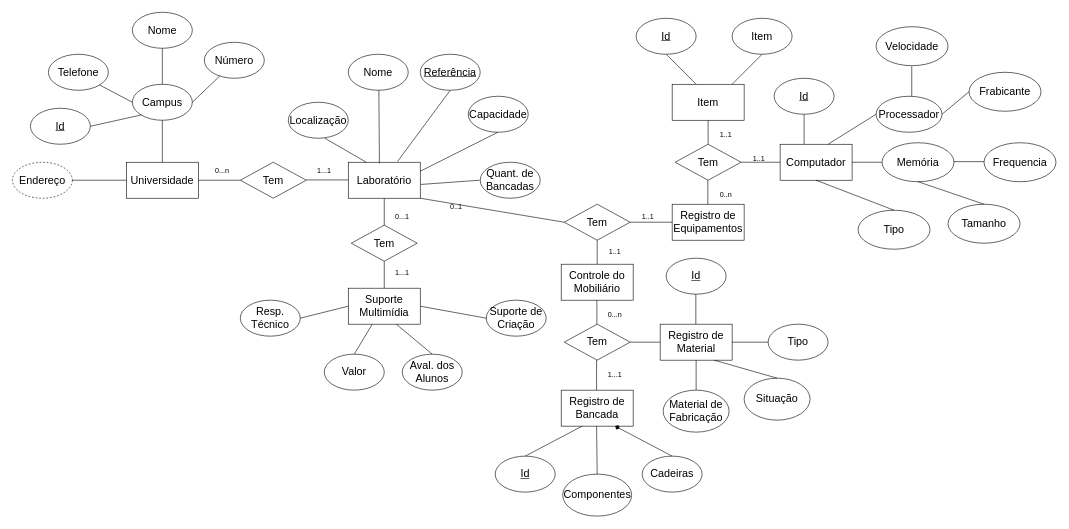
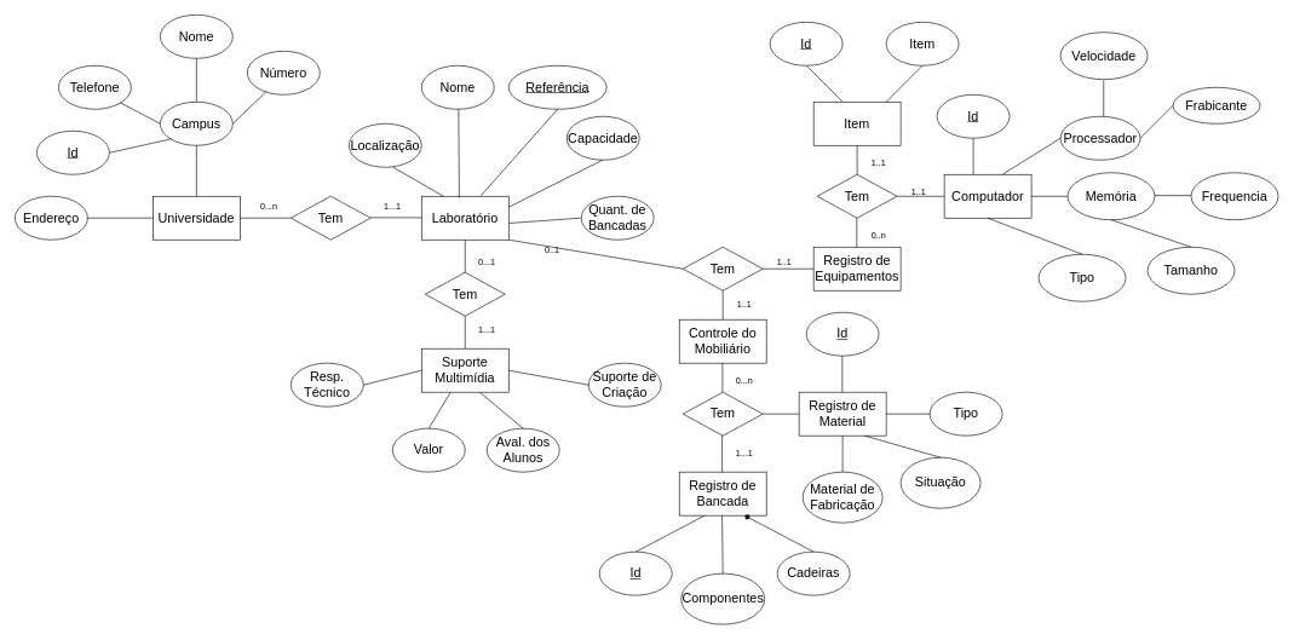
- <mxCell id="23" value="&lt;u&gt;Referência&lt;/u&gt;" style="ellipse;whiteSpace=wrap;html=1;container=0;fontSize=18;" vertex="1" parent="1"><mxGeometry x="700" y="90" width="100" height="60" as="geometry" /></mxCell>
+ <mxCell id="23" value="&lt;u&gt;Referência&lt;/u&gt;" style="ellipse;whiteSpace=wrap;html=1;container=0;fontSize=18;" vertex="1" parent="1"><mxGeometry x="700" y="90" width="135" height="60" as="geometry" /></mxCell>
- <mxCell id="72" value="Frabicante" style="ellipse;whiteSpace=wrap;html=1;container=0;fontSize=18;" vertex="1" parent="1"><mxGeometry x="1615" y="120" width="120" height="65" as="geometry" /></mxCell>
+ <mxCell id="72" value="Frabicante" style="ellipse;whiteSpace=wrap;html=1;container=0;fontSize=18;" vertex="1" parent="1"><mxGeometry x="1615" y="120" width="120" height="50" as="geometry" /></mxCell>
- <mxCell id="3" value="Endereço" style="ellipse;whiteSpace=wrap;html=1;container=0;fontSize=18;dashed=1;" vertex="1" parent="1"><mxGeometry x="20" y="270" width="100" height="60" as="geometry" /></mxCell>
+ <mxCell id="3" value="Endereço" style="ellipse;whiteSpace=wrap;html=1;container=0;fontSize=18;" vertex="1" parent="1"><mxGeometry x="20" y="270" width="100" height="60" as="geometry" /></mxCell>
